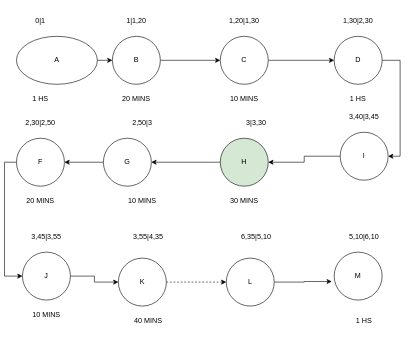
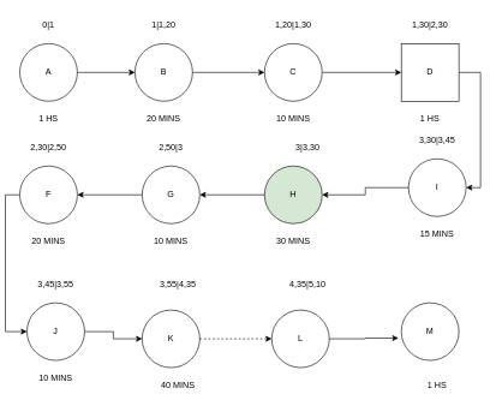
- <mxCell id="2" value="A" style="ellipse;whiteSpace=wrap;html=1;aspect=fixed;" vertex="1" parent="1"><mxGeometry x="20" y="60" width="135" height="80" as="geometry" /></mxCell>
+ <mxCell id="2" value="A" style="ellipse;whiteSpace=wrap;html=1;aspect=fixed;" vertex="1" parent="1"><mxGeometry x="20" y="60" width="80" height="80" as="geometry" /></mxCell>
- <mxCell id="9" value="D" style="ellipse;whiteSpace=wrap;html=1;aspect=fixed;" vertex="1" parent="1"><mxGeometry x="550" y="60" width="80" height="80" as="geometry" /></mxCell>
+ <mxCell id="9" value="D" style="whiteSpace=wrap;html=1;aspect=fixed;rounded=0;" vertex="1" parent="1"><mxGeometry x="550" y="60" width="80" height="80" as="geometry" /></mxCell>
- <mxCell id="31" value="3,40|3,45" style="text;html=1;strokeColor=none;fillColor=none;align=center;verticalAlign=middle;whiteSpace=wrap;rounded=0;" vertex="1" parent="1"><mxGeometry x="570" y="180" width="60" height="30" as="geometry" /></mxCell>
+ <mxCell id="31" value="3,30|3,45" style="text;html=1;strokeColor=none;fillColor=none;align=center;verticalAlign=middle;whiteSpace=wrap;rounded=0;" vertex="1" parent="1"><mxGeometry x="570" y="180" width="60" height="30" as="geometry" /></mxCell>
- <mxCell id="15" value="G" style="ellipse;whiteSpace=wrap;html=1;aspect=fixed;" vertex="1" parent="1"><mxGeometry x="165" y="230" width="80" height="80" as="geometry" /></mxCell>
+ <mxCell id="15" value="G" style="ellipse;whiteSpace=wrap;html=1;aspect=fixed;" vertex="1" parent="1"><mxGeometry x="190" y="230" width="80" height="80" as="geometry" /></mxCell>
+ <mxCell id="39" value="15 MINS" style="text;html=1;strokeColor=none;fillColor=none;align=center;verticalAlign=middle;whiteSpace=wrap;rounded=0;" vertex="1" parent="1"><mxGeometry x="570" y="310" width="60" height="30" as="geometry" /></mxCell>
- <mxCell id="34" value="6,35|5,10" style="text;html=1;strokeColor=none;fillColor=none;align=center;verticalAlign=middle;whiteSpace=wrap;rounded=0;" vertex="1" parent="1"><mxGeometry x="390" y="380" width="60" height="30" as="geometry" /></mxCell>
+ <mxCell id="34" value="4,35|5,10" style="text;html=1;strokeColor=none;fillColor=none;align=center;verticalAlign=middle;whiteSpace=wrap;rounded=0;" vertex="1" parent="1"><mxGeometry x="390" y="380" width="60" height="30" as="geometry" /></mxCell>
- <mxCell id="35" value="5,10|6,10" style="text;html=1;strokeColor=none;fillColor=none;align=center;verticalAlign=middle;whiteSpace=wrap;rounded=0;" vertex="1" parent="1"><mxGeometry x="570" y="380" width="60" height="30" as="geometry" /></mxCell>
